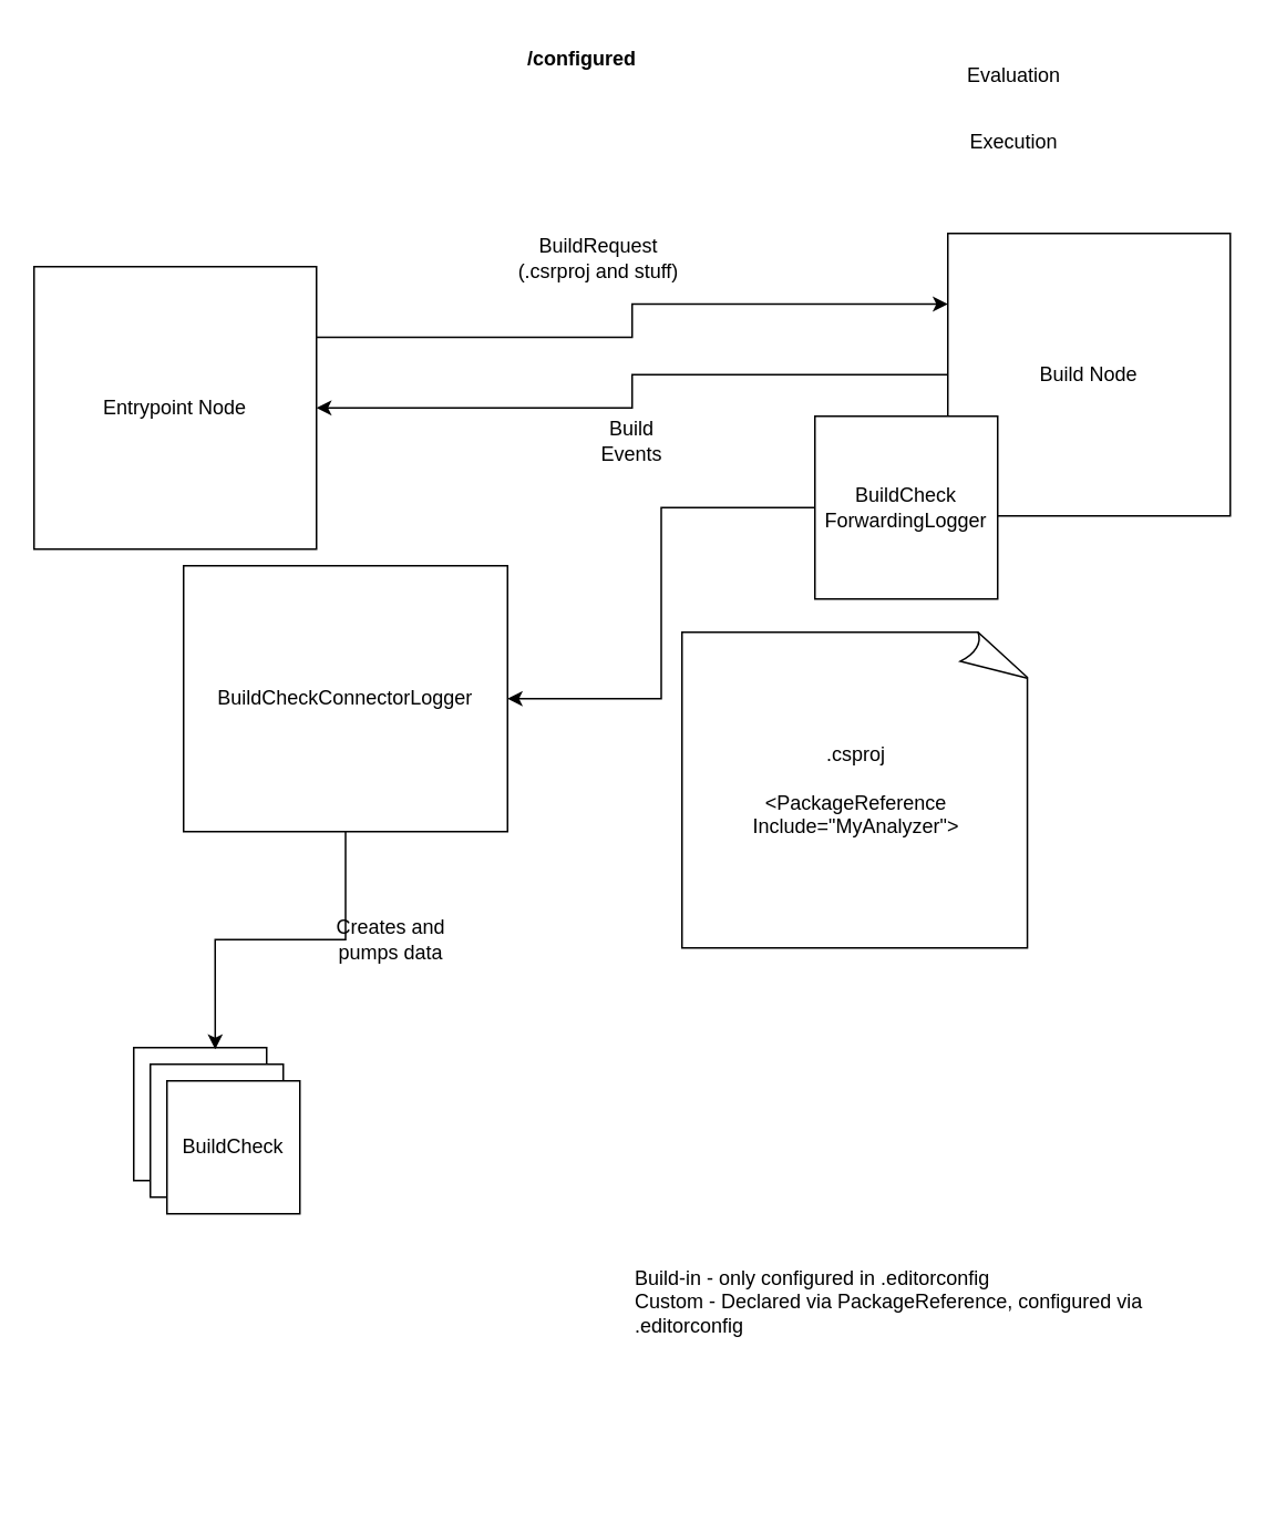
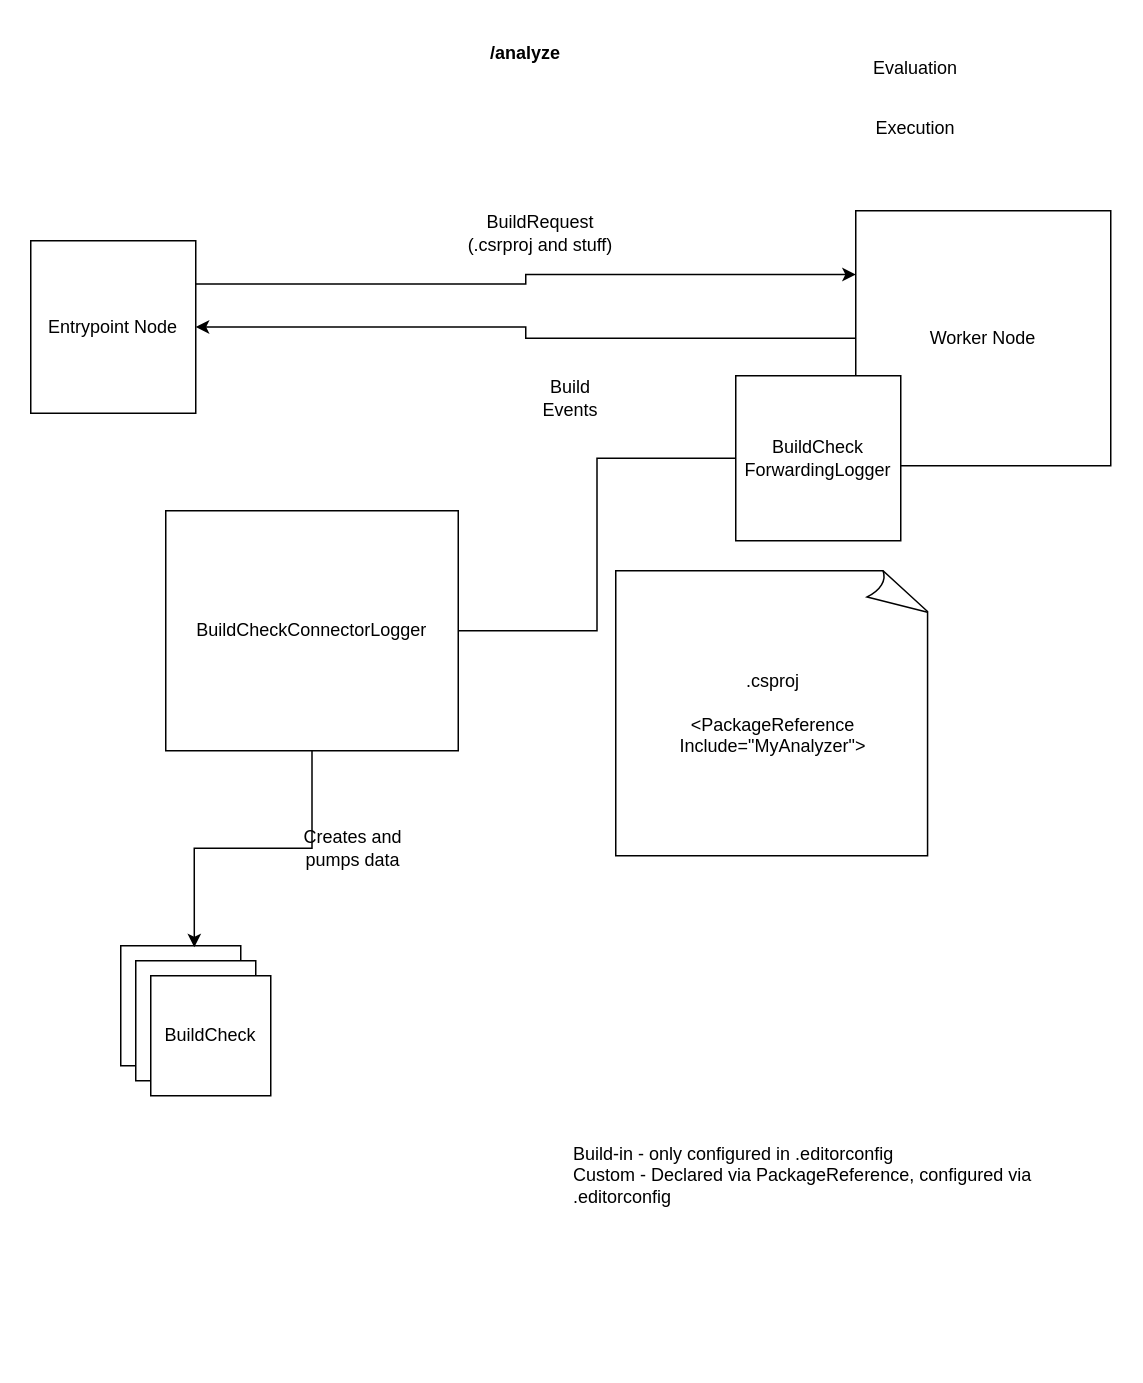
- <mxCell id="17" value="&lt;b&gt;/configured&lt;/b&gt;" style="text;html=1;align=center;verticalAlign=middle;whiteSpace=wrap;rounded=0;" vertex="1" parent="1"><mxGeometry x="300" y="20" width="100" height="30" as="geometry" /></mxCell>
+ <mxCell id="17" value="&lt;b&gt;/analyze&lt;/b&gt;" style="text;html=1;align=center;verticalAlign=middle;whiteSpace=wrap;rounded=0;" vertex="1" parent="1"><mxGeometry x="300" y="20" width="100" height="30" as="geometry" /></mxCell>
- <mxCell id="5" value="Build Node" style="whiteSpace=wrap;html=1;aspect=fixed;" vertex="1" parent="1"><mxGeometry x="570" y="140" width="170" height="170" as="geometry" /></mxCell>
+ <mxCell id="5" value="Worker Node" style="whiteSpace=wrap;html=1;aspect=fixed;" vertex="1" parent="1"><mxGeometry x="570" y="140" width="170" height="170" as="geometry" /></mxCell>
- <mxCell id="3" value="Entrypoint Node" style="whiteSpace=wrap;html=1;aspect=fixed;" vertex="1" parent="1"><mxGeometry x="20" y="160" width="170" height="170" as="geometry" /></mxCell>
+ <mxCell id="3" value="Entrypoint Node" style="whiteSpace=wrap;html=1;aspect=fixed;" vertex="1" parent="1"><mxGeometry x="20" y="160" width="110" height="115" as="geometry" /></mxCell>
- <mxCell id="19" style="edgeStyle=orthogonalEdgeStyle;rounded=0;orthogonalLoop=1;jettySize=auto;html=1;entryX=1;entryY=0.5;entryDx=0;entryDy=0;" edge="1" parent="1" source="20" target="11"><mxGeometry relative="1" as="geometry" /></mxCell>
+ <mxCell id="19" style="edgeStyle=orthogonalEdgeStyle;rounded=0;orthogonalLoop=1;jettySize=auto;html=1;entryX=1;entryY=0.5;entryDx=0;entryDy=0;endArrow=none;" edge="1" parent="1" source="20" target="11"><mxGeometry relative="1" as="geometry" /></mxCell>
